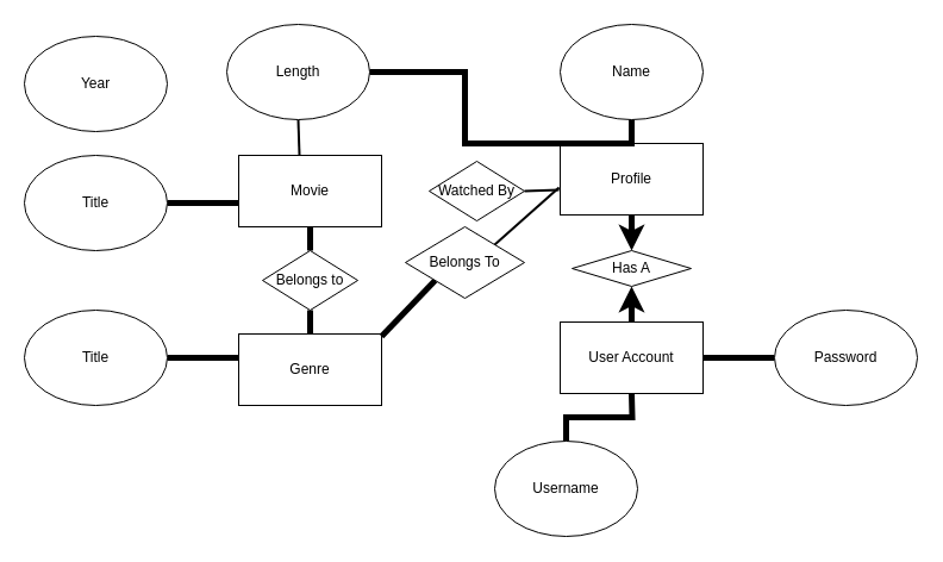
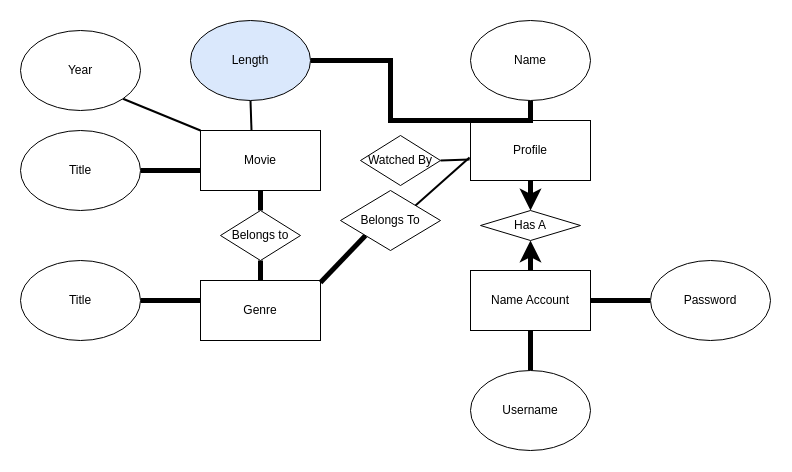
- <mxCell id="20" value="Length" style="ellipse;whiteSpace=wrap;html=1;" vertex="1" parent="1"><mxGeometry x="190" y="20" width="120" height="80" as="geometry" /></mxCell>
+ <mxCell id="20" value="Length" style="ellipse;whiteSpace=wrap;html=1;fillColor=#dae8fc;" vertex="1" parent="1"><mxGeometry x="190" y="20" width="120" height="80" as="geometry" /></mxCell>
+ <mxCell id="21" style="edgeStyle=none;rounded=0;orthogonalLoop=1;jettySize=auto;html=1;exitX=1;exitY=1;exitDx=0;exitDy=0;entryX=0;entryY=0;entryDx=0;entryDy=0;endArrow=none;endFill=0;strokeWidth=2;" edge="1" parent="1" source="22" target="4"><mxGeometry relative="1" as="geometry" /></mxCell>
- <mxCell id="6" value="User Account" style="rounded=0;whiteSpace=wrap;html=1;" vertex="1" parent="1"><mxGeometry x="470" y="270" width="120" height="60" as="geometry" /></mxCell>
+ <mxCell id="6" value="Name Account" style="rounded=0;whiteSpace=wrap;html=1;" vertex="1" parent="1"><mxGeometry x="470" y="270" width="120" height="60" as="geometry" /></mxCell>
- <mxCell id="10" value="Username" style="ellipse;whiteSpace=wrap;html=1;" vertex="1" parent="1"><mxGeometry x="415" y="370" width="120" height="80" as="geometry" /></mxCell>
+ <mxCell id="10" value="Username" style="ellipse;whiteSpace=wrap;html=1;" vertex="1" parent="1"><mxGeometry x="470" y="370" width="120" height="80" as="geometry" /></mxCell>
